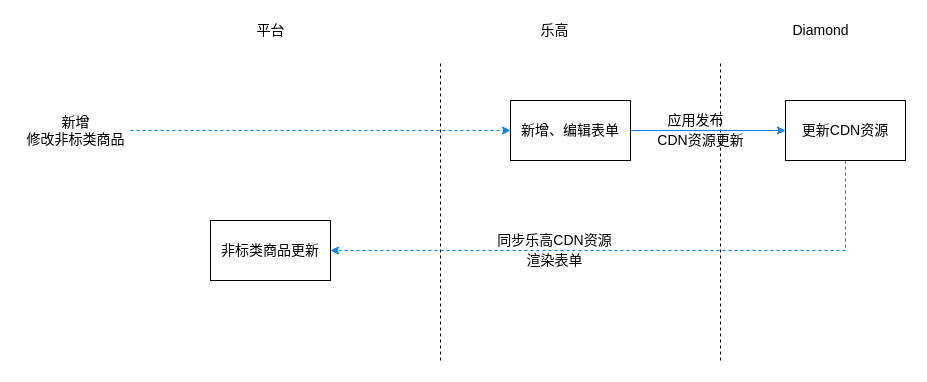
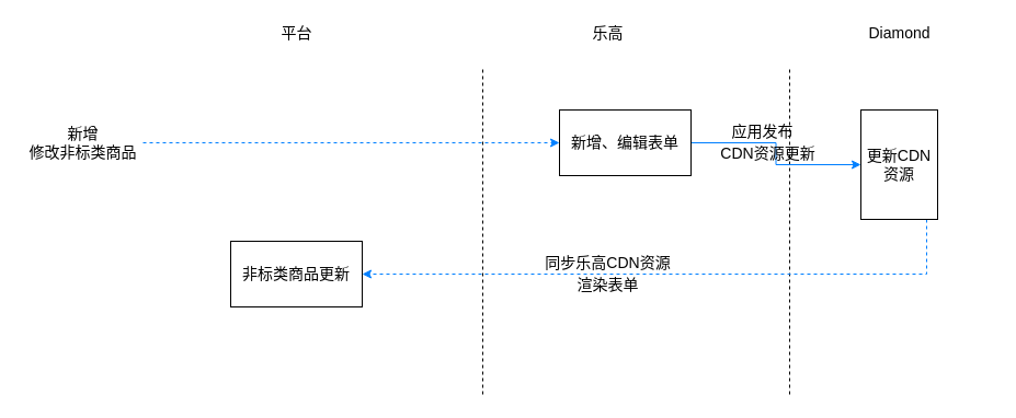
- <mxCell id="11" value="更新CDN资源" style="whiteSpace=wrap;html=1;fontSize=14;" parent="1" vertex="1"><mxGeometry x="785" y="100" width="120" height="60" as="geometry" /></mxCell>
+ <mxCell id="11" value="更新CDN资源" style="whiteSpace=wrap;html=1;fontSize=14;" parent="1" vertex="1"><mxGeometry x="785" y="100" width="70" height="100" as="geometry" /></mxCell>
